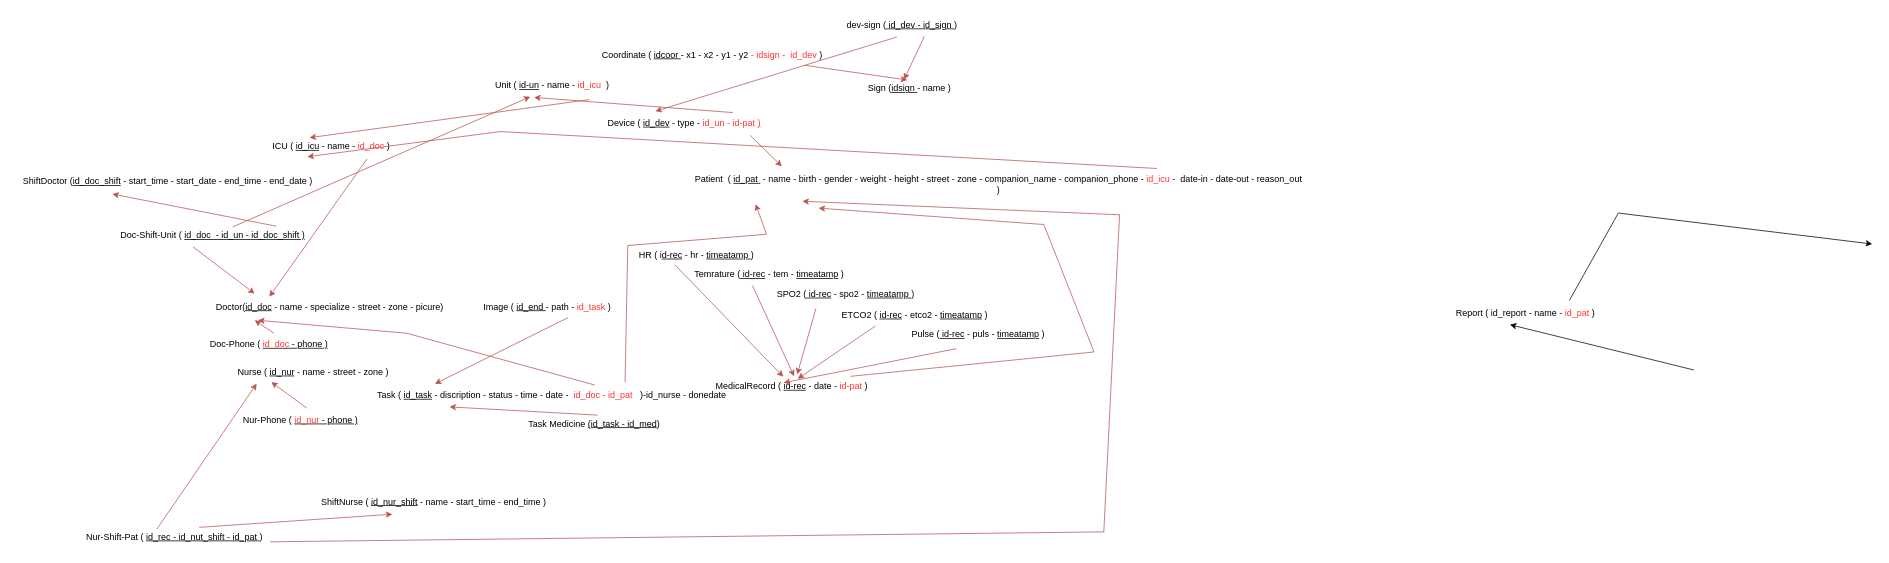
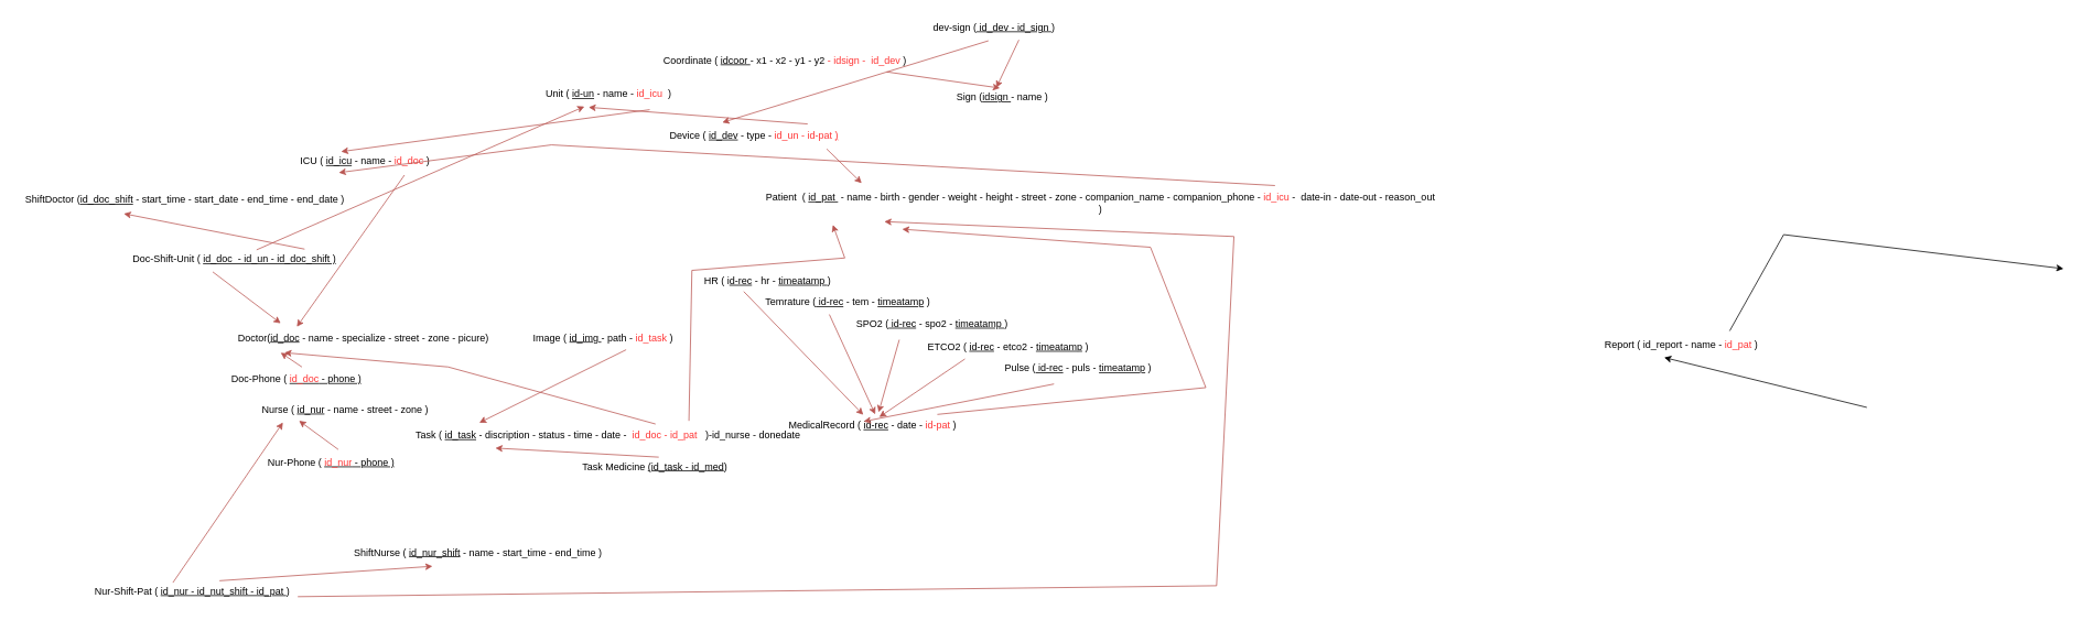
- <mxCell id="45" value="Image ( &lt;u&gt;id_end &lt;/u&gt;- path - &lt;font color=&quot;#ff3333&quot;&gt;id_task &lt;/font&gt;)&amp;nbsp;" style="text;html=1;align=center;verticalAlign=middle;resizable=0;points=[];autosize=1;strokeColor=none;fillColor=none;" parent="1" vertex="1"><mxGeometry x="634" y="396" width="191" height="26" as="geometry" /></mxCell>
+ <mxCell id="45" value="Image ( &lt;u&gt;id_img &lt;/u&gt;- path - &lt;font color=&quot;#ff3333&quot;&gt;id_task &lt;/font&gt;)&amp;nbsp;" style="text;html=1;align=center;verticalAlign=middle;resizable=0;points=[];autosize=1;strokeColor=none;fillColor=none;" parent="1" vertex="1"><mxGeometry x="634" y="396" width="191" height="26" as="geometry" /></mxCell>
- <mxCell id="14" value="Nur-Shift-Pat ( &lt;u&gt;id_rec - id_nut_shift - id_pat &lt;/u&gt;)" style="text;html=1;align=center;verticalAlign=middle;resizable=0;points=[];autosize=1;strokeColor=none;fillColor=none;" parent="1" vertex="1"><mxGeometry x="104" y="703" width="254" height="26" as="geometry" /></mxCell>
+ <mxCell id="14" value="Nur-Shift-Pat ( &lt;u&gt;id_nur - id_nut_shift - id_pat &lt;/u&gt;)" style="text;html=1;align=center;verticalAlign=middle;resizable=0;points=[];autosize=1;strokeColor=none;fillColor=none;" parent="1" vertex="1"><mxGeometry x="104" y="703" width="254" height="26" as="geometry" /></mxCell>
